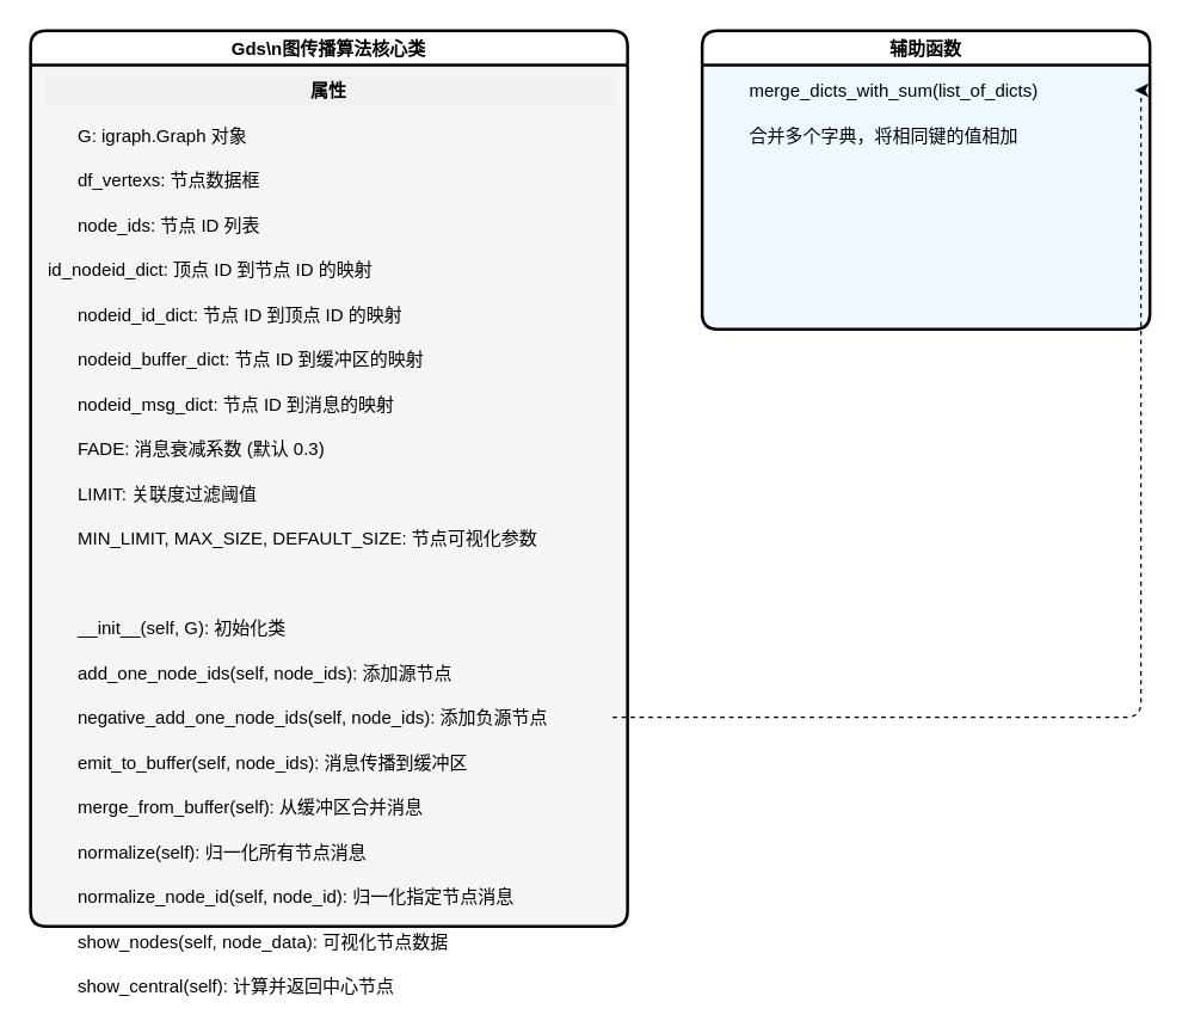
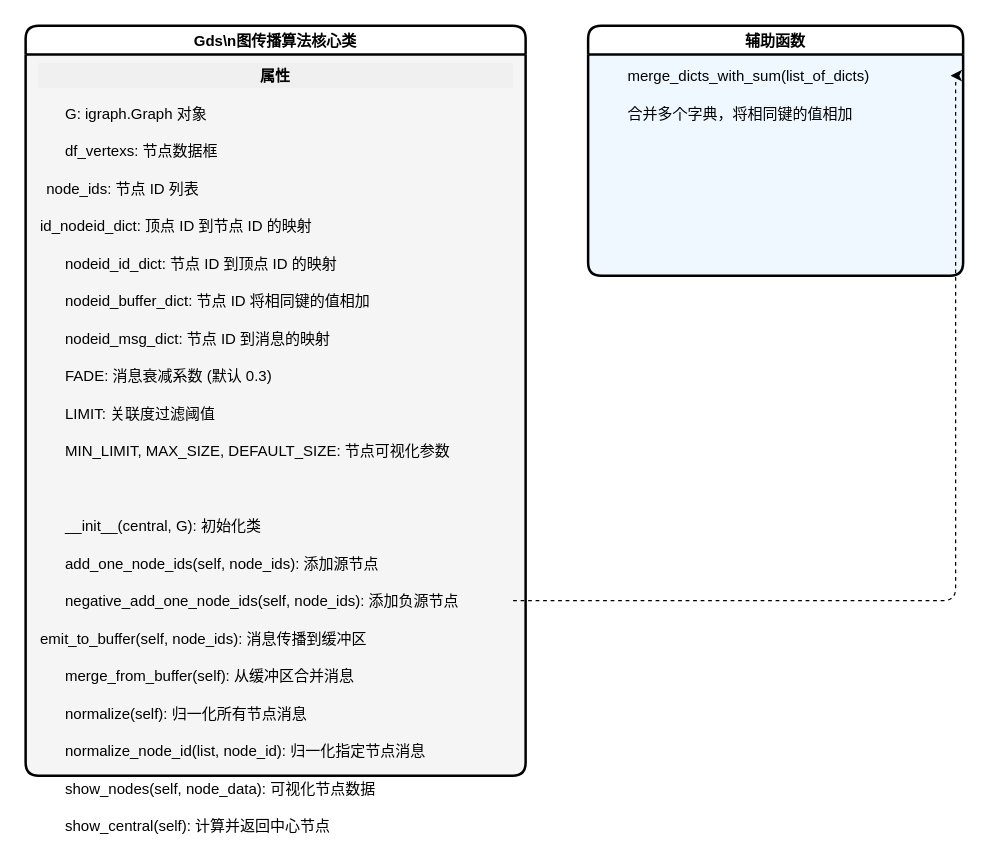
- <mxCell id="7" value="node_ids: 节点 ID 列表" style="text;align=left;verticalAlign=middle;resizable=0;points=[[0,0.5]];portConstraint=east" vertex="1" parent="2"><mxGeometry x="30" y="120" width="360" height="20" as="geometry" /></mxCell>
+ <mxCell id="7" value="node_ids: 节点 ID 列表" style="text;align=left;verticalAlign=middle;resizable=0;points=[[0,0.5]];portConstraint=east" vertex="1" parent="2"><mxGeometry x="15" y="120" width="360" height="20" as="geometry" /></mxCell>
- <mxCell id="10" value="nodeid_buffer_dict: 节点 ID 到缓冲区的映射" style="text;align=left;verticalAlign=middle;resizable=0;points=[[0,0.5]];portConstraint=east" vertex="1" parent="2"><mxGeometry x="30" y="210" width="360" height="20" as="geometry" /></mxCell>
+ <mxCell id="10" value="nodeid_buffer_dict: 节点 ID 将相同键的值相加" style="text;align=left;verticalAlign=middle;resizable=0;points=[[0,0.5]];portConstraint=east" vertex="1" parent="2"><mxGeometry x="30" y="210" width="360" height="20" as="geometry" /></mxCell>
- <mxCell id="15" value="__init__(self, G): 初始化类" style="text;align=left;verticalAlign=middle;resizable=0;points=[[0,0.5]];portConstraint=east" vertex="1" parent="2"><mxGeometry x="30" y="390" width="360" height="20" as="geometry" /></mxCell>
+ <mxCell id="15" value="__init__(central, G): 初始化类" style="text;align=left;verticalAlign=middle;resizable=0;points=[[0,0.5]];portConstraint=east" vertex="1" parent="2"><mxGeometry x="30" y="390" width="360" height="20" as="geometry" /></mxCell>
- <mxCell id="18" value="emit_to_buffer(self, node_ids): 消息传播到缓冲区" style="text;align=left;verticalAlign=middle;resizable=0;points=[[0,0.5]];portConstraint=east" vertex="1" parent="2"><mxGeometry x="30" y="480" width="360" height="20" as="geometry" /></mxCell>
+ <mxCell id="18" value="emit_to_buffer(self, node_ids): 消息传播到缓冲区" style="text;align=left;verticalAlign=middle;resizable=0;points=[[0,0.5]];portConstraint=east" vertex="1" parent="2"><mxGeometry x="10" y="480" width="360" height="20" as="geometry" /></mxCell>
- <mxCell id="21" value="normalize_node_id(self, node_id): 归一化指定节点消息" style="text;align=left;verticalAlign=middle;resizable=0;points=[[0,0.5]];portConstraint=east" vertex="1" parent="2"><mxGeometry x="30" y="570" width="360" height="20" as="geometry" /></mxCell>
+ <mxCell id="21" value="normalize_node_id(list, node_id): 归一化指定节点消息" style="text;align=left;verticalAlign=middle;resizable=0;points=[[0,0.5]];portConstraint=east" vertex="1" parent="2"><mxGeometry x="30" y="570" width="360" height="20" as="geometry" /></mxCell>
